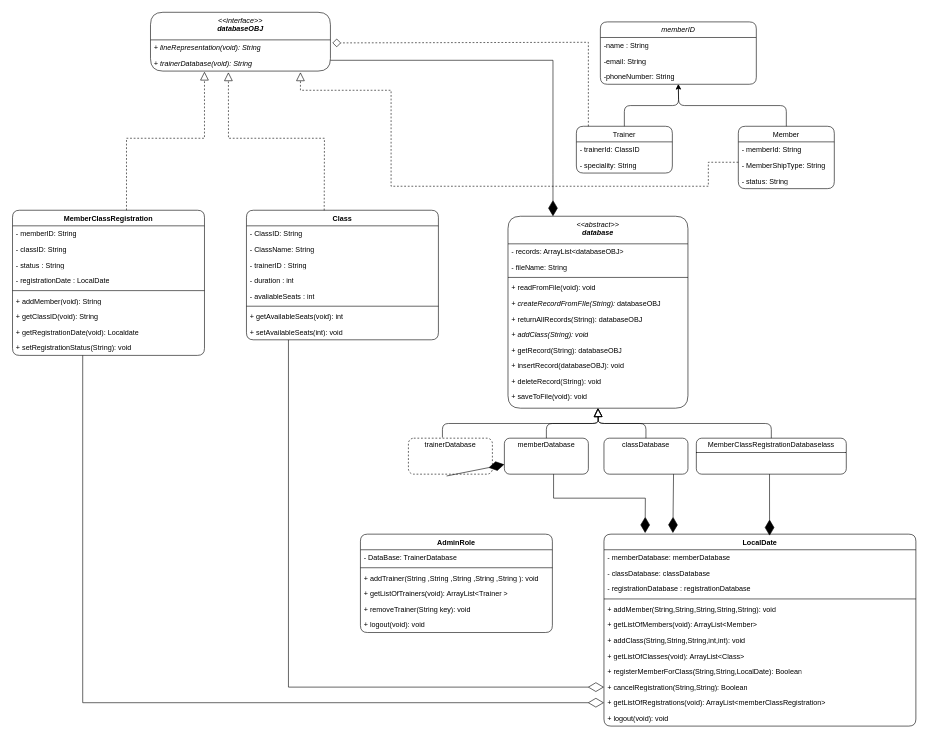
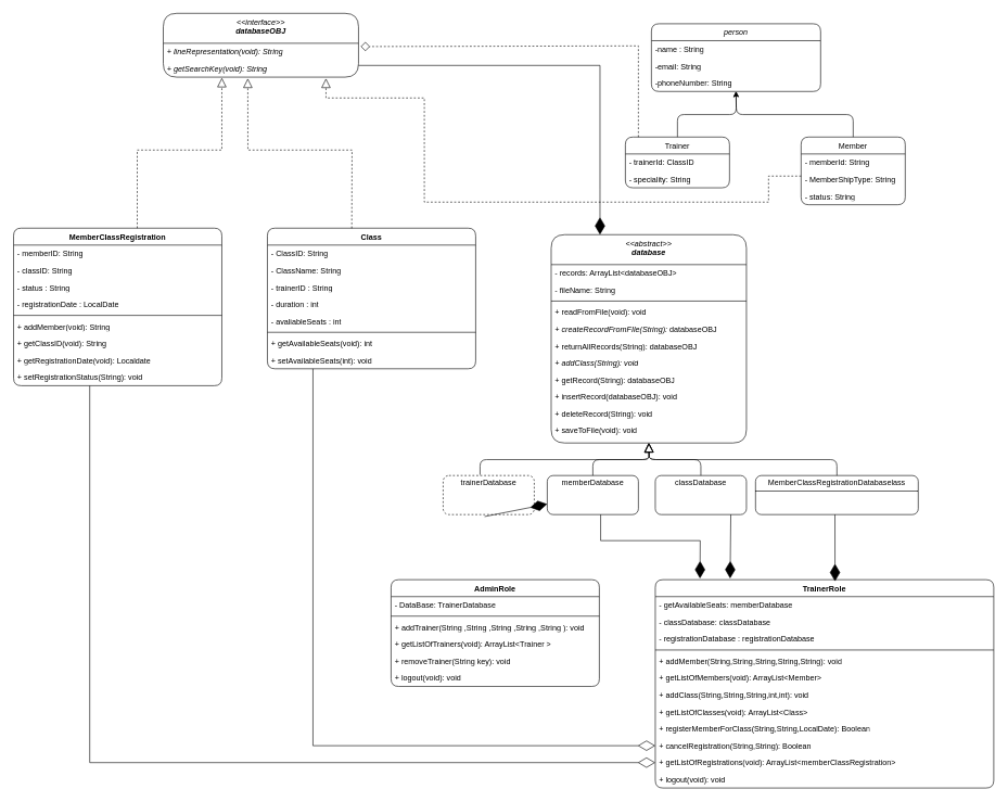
- <mxCell id="2" value="&lt;span style=&quot;font-weight: normal;&quot;&gt;&lt;i&gt;memberID&lt;/i&gt;&lt;/span&gt;" style="swimlane;fontStyle=1;align=center;verticalAlign=top;childLayout=stackLayout;horizontal=1;startSize=26;horizontalStack=0;resizeParent=1;resizeParentMax=0;resizeLast=0;collapsible=1;marginBottom=0;whiteSpace=wrap;html=1;rounded=1;" parent="1" vertex="1"><mxGeometry x="1000" y="36" width="260" height="104" as="geometry" /></mxCell>
+ <mxCell id="2" value="&lt;span style=&quot;font-weight: normal;&quot;&gt;&lt;i&gt;person&lt;/i&gt;&lt;/span&gt;" style="swimlane;fontStyle=1;align=center;verticalAlign=top;childLayout=stackLayout;horizontal=1;startSize=26;horizontalStack=0;resizeParent=1;resizeParentMax=0;resizeLast=0;collapsible=1;marginBottom=0;whiteSpace=wrap;html=1;rounded=1;" parent="1" vertex="1"><mxGeometry x="1000" y="36" width="260" height="104" as="geometry" /></mxCell>
- <mxCell id="76" value="&lt;i&gt;+ trainerDatabase(void): String&lt;/i&gt;" style="text;strokeColor=none;fillColor=none;align=left;verticalAlign=top;spacingLeft=4;spacingRight=4;overflow=hidden;rotatable=0;points=[[0,0.5],[1,0.5]];portConstraint=eastwest;whiteSpace=wrap;html=1;" parent="74" vertex="1"><mxGeometry y="72" width="300" height="26" as="geometry" /></mxCell>
+ <mxCell id="76" value="&lt;i&gt;+ getSearchKey(void): String&lt;/i&gt;" style="text;strokeColor=none;fillColor=none;align=left;verticalAlign=top;spacingLeft=4;spacingRight=4;overflow=hidden;rotatable=0;points=[[0,0.5],[1,0.5]];portConstraint=eastwest;whiteSpace=wrap;html=1;" parent="74" vertex="1"><mxGeometry y="72" width="300" height="26" as="geometry" /></mxCell>
- <mxCell id="61" value="LocalDate" style="swimlane;fontStyle=1;align=center;verticalAlign=top;childLayout=stackLayout;horizontal=1;startSize=26;horizontalStack=0;resizeParent=1;resizeParentMax=0;resizeLast=0;collapsible=1;marginBottom=0;whiteSpace=wrap;html=1;rounded=1;strokeColor=default;fontFamily=Helvetica;fontSize=12;fontColor=default;fillColor=none;" parent="1" vertex="1"><mxGeometry x="1006" y="890" width="520" height="320" as="geometry" /></mxCell>
+ <mxCell id="61" value="TrainerRole" style="swimlane;fontStyle=1;align=center;verticalAlign=top;childLayout=stackLayout;horizontal=1;startSize=26;horizontalStack=0;resizeParent=1;resizeParentMax=0;resizeLast=0;collapsible=1;marginBottom=0;whiteSpace=wrap;html=1;rounded=1;strokeColor=default;fontFamily=Helvetica;fontSize=12;fontColor=default;fillColor=none;" parent="1" vertex="1"><mxGeometry x="1006" y="890" width="520" height="320" as="geometry" /></mxCell>
- <mxCell id="62" value="- memberDatabase: memberDatabase" style="text;strokeColor=none;fillColor=none;align=left;verticalAlign=top;spacingLeft=4;spacingRight=4;overflow=hidden;rotatable=0;points=[[0,0.5],[1,0.5]];portConstraint=eastwest;whiteSpace=wrap;html=1;fontFamily=Helvetica;fontSize=12;fontColor=default;fontStyle=0;" parent="61" vertex="1"><mxGeometry y="26" width="520" height="26" as="geometry" /></mxCell>
+ <mxCell id="62" value="- getAvailableSeats: memberDatabase" style="text;strokeColor=none;fillColor=none;align=left;verticalAlign=top;spacingLeft=4;spacingRight=4;overflow=hidden;rotatable=0;points=[[0,0.5],[1,0.5]];portConstraint=eastwest;whiteSpace=wrap;html=1;fontFamily=Helvetica;fontSize=12;fontColor=default;fontStyle=0;" parent="61" vertex="1"><mxGeometry y="26" width="520" height="26" as="geometry" /></mxCell>
